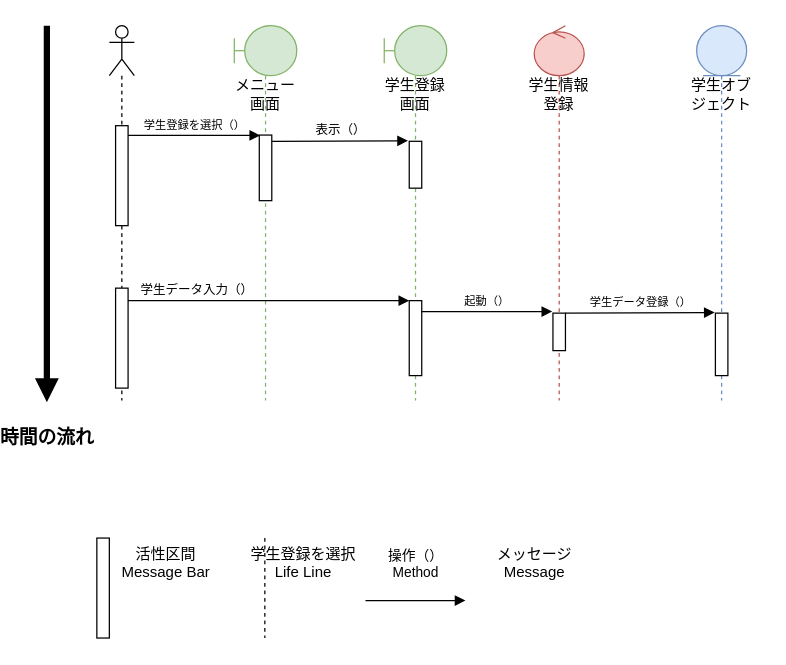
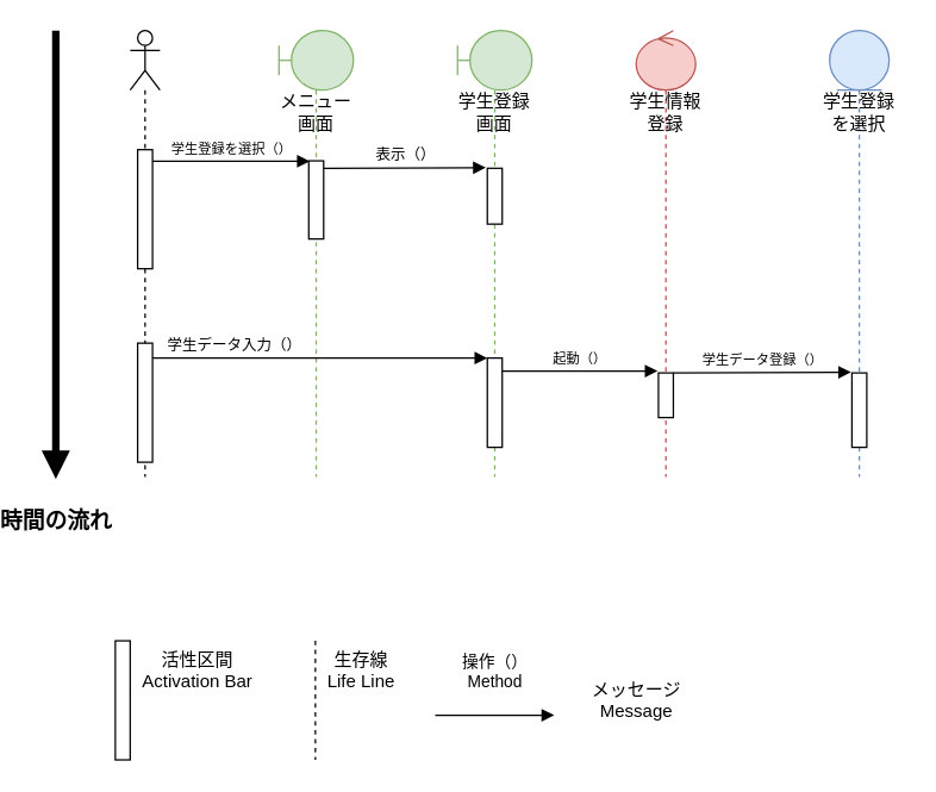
- <mxCell id="17" value="学生オブジェクト" style="text;strokeColor=none;align=center;fillColor=none;html=1;verticalAlign=middle;whiteSpace=wrap;rounded=0;" vertex="1" parent="1"><mxGeometry x="530" y="60" width="60" height="30" as="geometry" /></mxCell>
+ <mxCell id="17" value="学生登録を選択" style="text;strokeColor=none;align=center;fillColor=none;html=1;verticalAlign=middle;whiteSpace=wrap;rounded=0;" vertex="1" parent="1"><mxGeometry x="530" y="60" width="60" height="30" as="geometry" /></mxCell>
- <mxCell id="20" value="活性区間&lt;div&gt;Message Bar&lt;/div&gt;" style="text;html=1;align=center;verticalAlign=middle;resizable=0;points=[];autosize=1;strokeColor=none;fillColor=none;" vertex="1" parent="1"><mxGeometry x="65" y="430" width="100" height="40" as="geometry" /></mxCell>
+ <mxCell id="20" value="活性区間&lt;div&gt;Activation Bar&lt;/div&gt;" style="text;html=1;align=center;verticalAlign=middle;resizable=0;points=[];autosize=1;strokeColor=none;fillColor=none;" vertex="1" parent="1"><mxGeometry x="65" y="430" width="100" height="40" as="geometry" /></mxCell>
- <mxCell id="21" value="学生登録を選択&lt;div&gt;Life Line&lt;/div&gt;" style="text;html=1;align=center;verticalAlign=middle;resizable=0;points=[];autosize=1;strokeColor=none;fillColor=none;" vertex="1" parent="1"><mxGeometry x="190" y="430" width="70" height="40" as="geometry" /></mxCell>
+ <mxCell id="21" value="生存線&lt;div&gt;Life Line&lt;/div&gt;" style="text;html=1;align=center;verticalAlign=middle;resizable=0;points=[];autosize=1;strokeColor=none;fillColor=none;" vertex="1" parent="1"><mxGeometry x="190" y="430" width="70" height="40" as="geometry" /></mxCell>
- <mxCell id="23" value="&lt;div&gt;メッセージ&lt;/div&gt;Message" style="text;html=1;align=center;verticalAlign=middle;resizable=0;points=[];autosize=1;strokeColor=none;fillColor=none;" vertex="1" parent="1"><mxGeometry x="370" y="430" width="80" height="40" as="geometry" /></mxCell>
+ <mxCell id="23" value="&lt;div&gt;メッセージ&lt;/div&gt;Message" style="text;html=1;align=center;verticalAlign=middle;resizable=0;points=[];autosize=1;strokeColor=none;fillColor=none;" vertex="1" parent="1"><mxGeometry x="370" y="450" width="80" height="40" as="geometry" /></mxCell>
